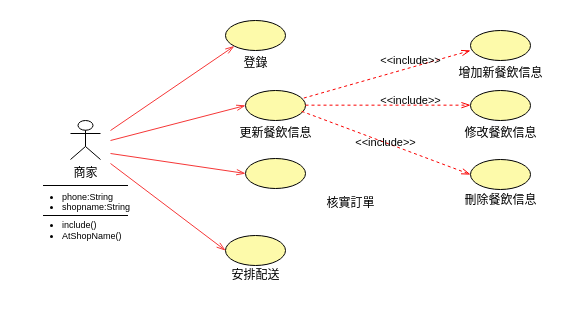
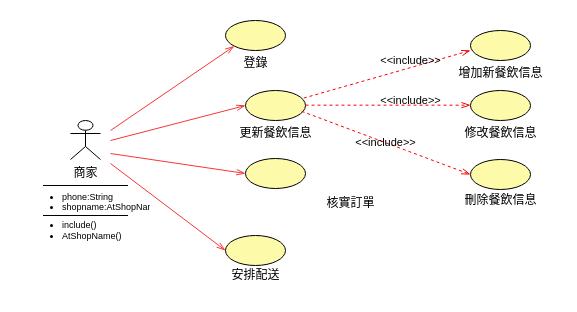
- <mxCell id="4" value="&lt;ul style=&quot;font-size: 9px;&quot;&gt;&lt;li&gt;phone:String&lt;/li&gt;&lt;li&gt;shopname:String&lt;/li&gt;&lt;/ul&gt;" style="text;strokeColor=none;fillColor=none;html=1;whiteSpace=wrap;verticalAlign=middle;overflow=hidden;" parent="1" vertex="1"><mxGeometry x="20" y="180" width="130" height="40" as="geometry" /></mxCell>
+ <mxCell id="4" value="&lt;ul style=&quot;font-size: 9px;&quot;&gt;&lt;li&gt;phone:String&lt;/li&gt;&lt;li&gt;shopname:AtShopName&lt;/li&gt;&lt;/ul&gt;" style="text;strokeColor=none;fillColor=none;html=1;whiteSpace=wrap;verticalAlign=middle;overflow=hidden;" parent="1" vertex="1"><mxGeometry x="20" y="180" width="130" height="40" as="geometry" /></mxCell>
